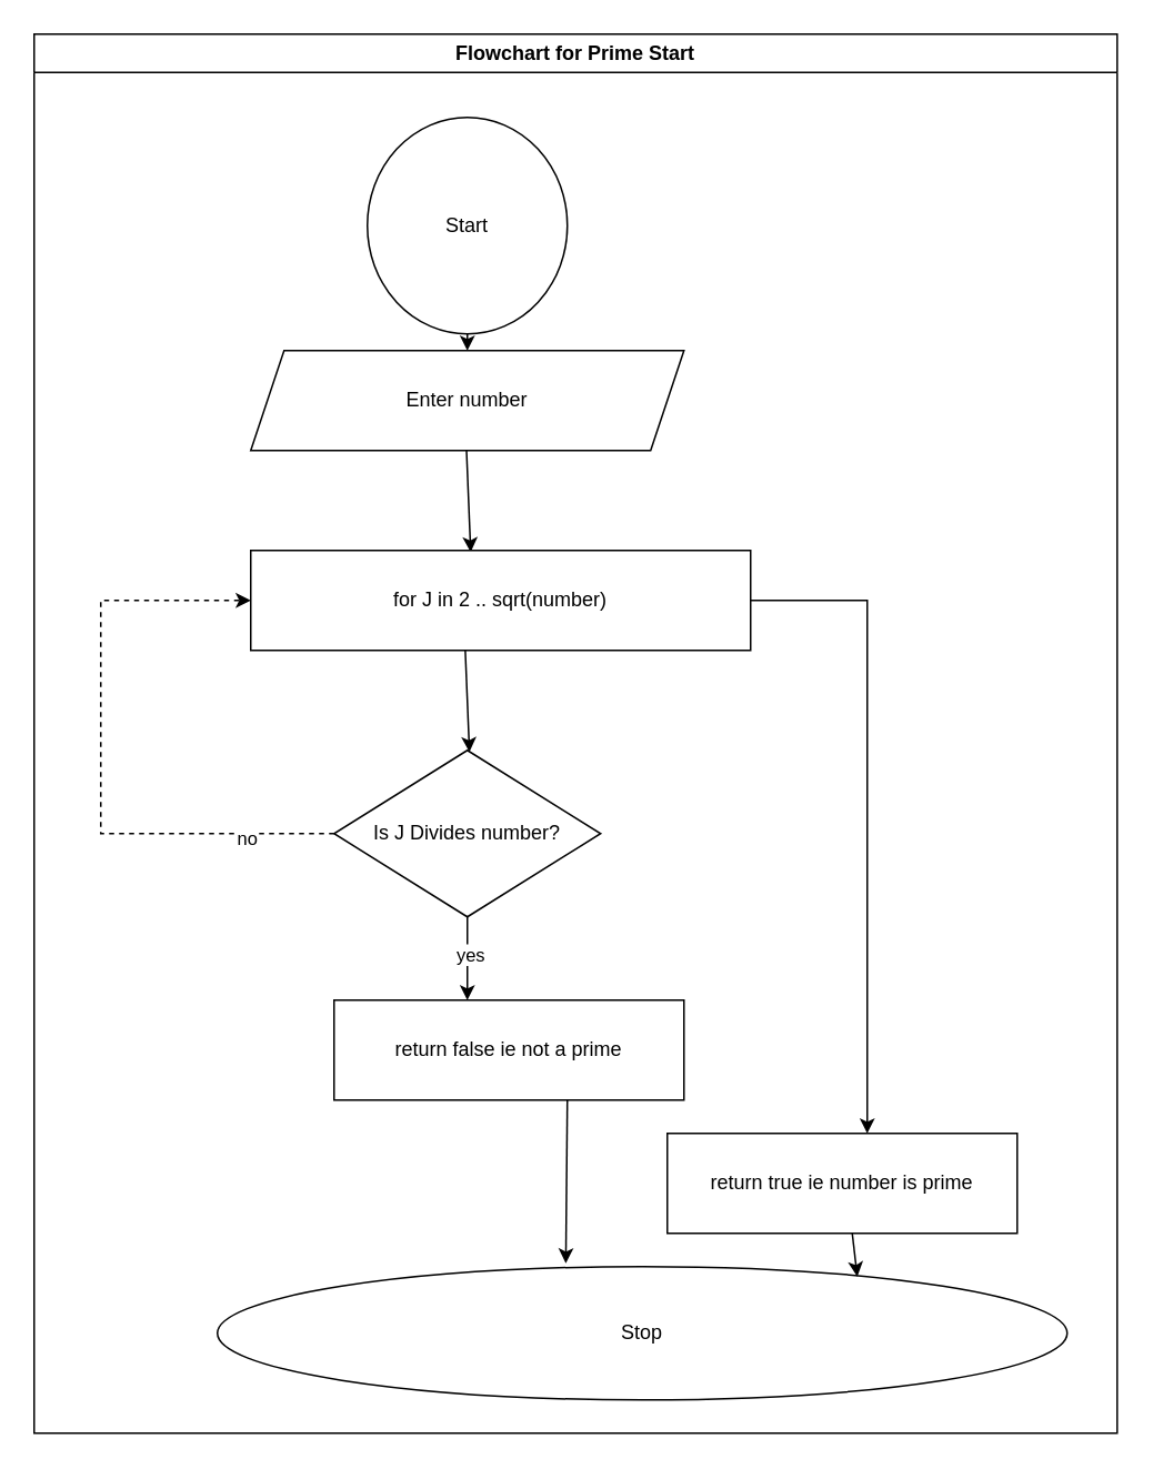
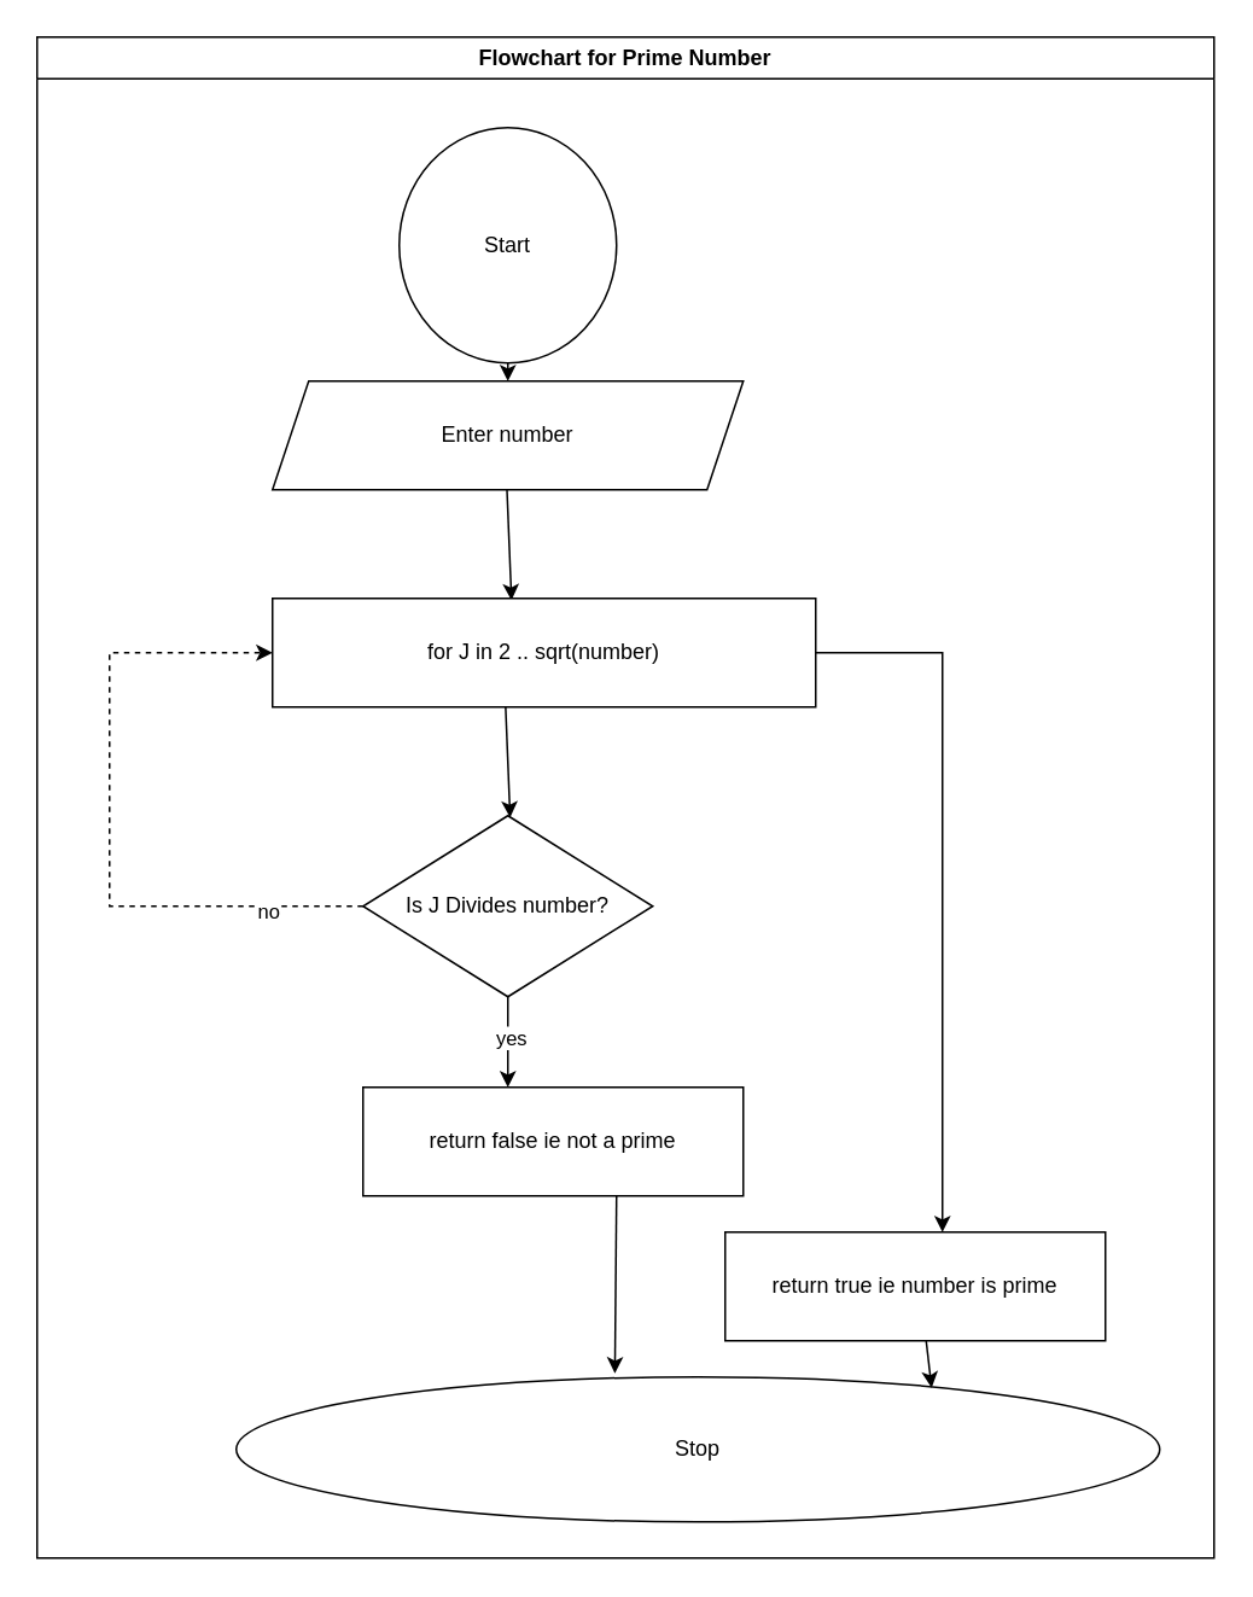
- <mxCell id="2" value="Flowchart for Prime Start" style="swimlane;whiteSpace=wrap;html=1;" vertex="1" parent="1"><mxGeometry x="20" y="20" width="650" height="840" as="geometry" /></mxCell>
+ <mxCell id="2" value="Flowchart for Prime Number" style="swimlane;whiteSpace=wrap;html=1;" vertex="1" parent="1"><mxGeometry x="20" y="20" width="650" height="840" as="geometry" /></mxCell>
